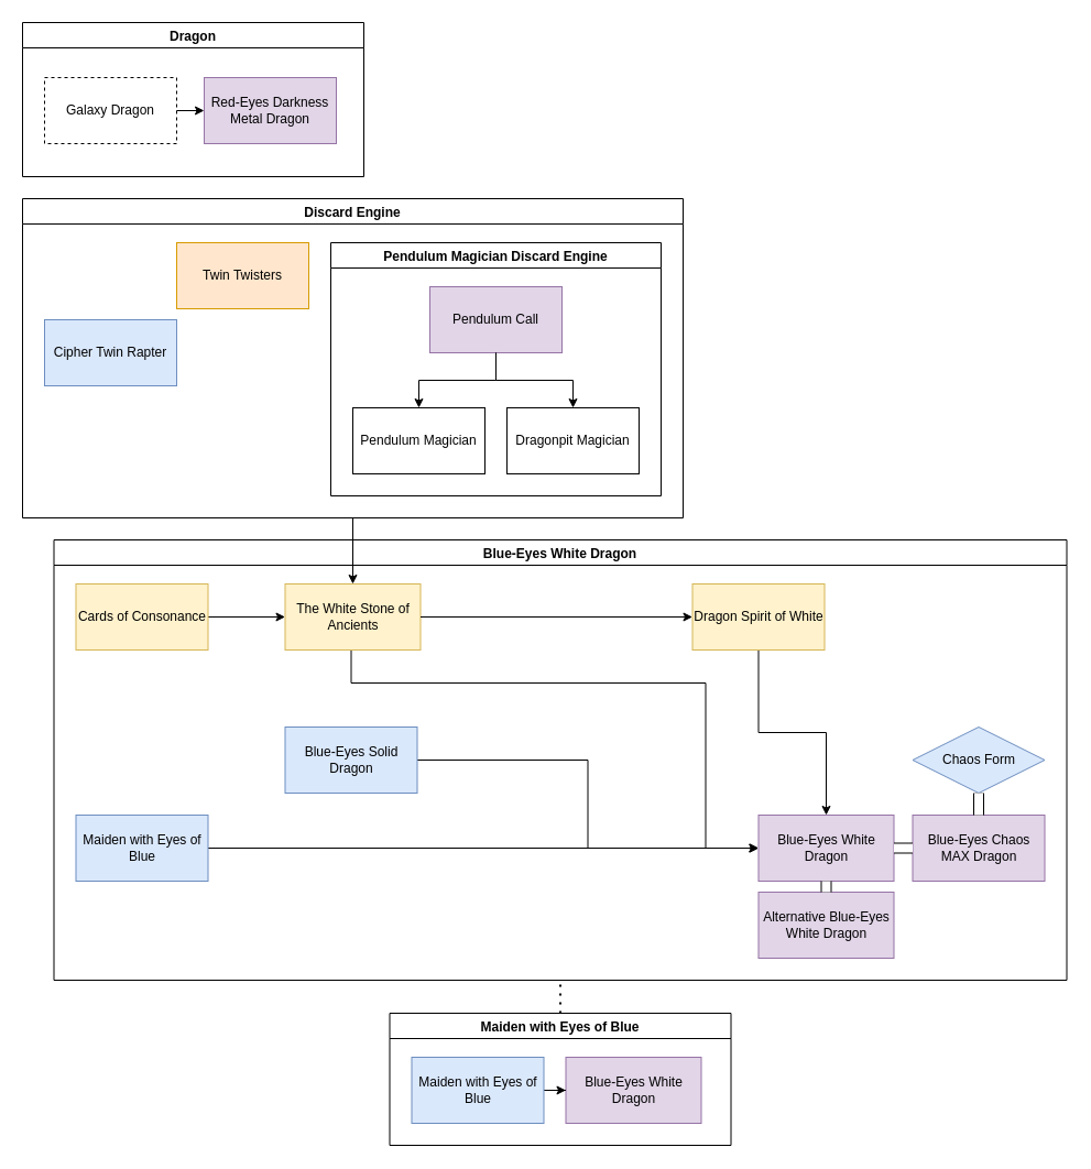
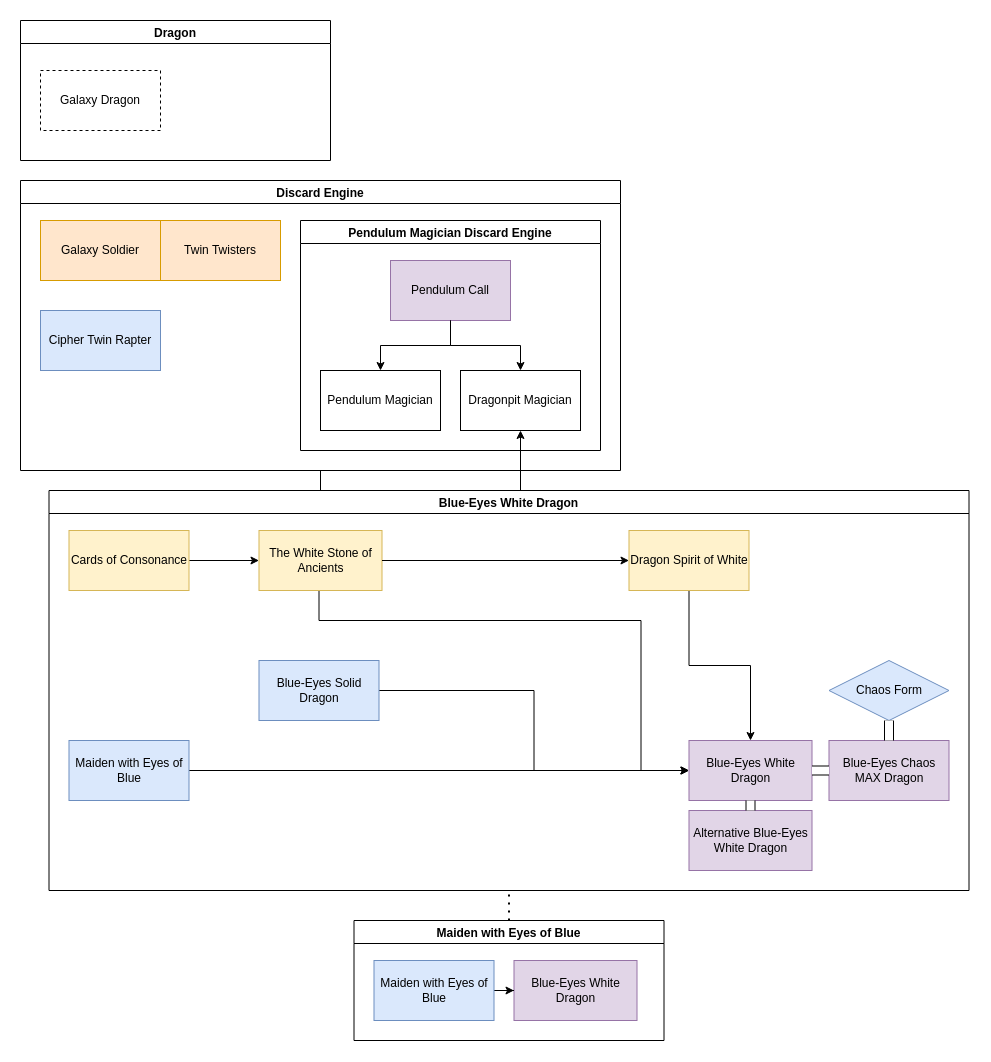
- <mxCell id="5" style="edgeStyle=orthogonalEdgeStyle;rounded=0;orthogonalLoop=1;jettySize=auto;html=1;entryX=0;entryY=0.5;entryDx=0;entryDy=0;" parent="2" source="3" target="4" edge="1"><mxGeometry relative="1" as="geometry" /></mxCell>
- <mxCell id="4" value="Red-Eyes Darkness Metal Dragon" style="whiteSpace=wrap;html=1;fillColor=#e1d5e7;strokeColor=#9673a6;" parent="2" vertex="1"><mxGeometry x="165" y="50" width="120" height="60" as="geometry" /></mxCell>
+ <mxCell id="35" value="Galaxy Soldier" style="whiteSpace=wrap;html=1;fillColor=#ffe6cc;strokeColor=#d79b00;" parent="26" vertex="1"><mxGeometry x="20" y="40" width="120" height="60" as="geometry" /></mxCell>
- <mxCell id="34" value="Cipher Twin Rapter" style="rounded=0;whiteSpace=wrap;html=1;fillColor=#dae8fc;strokeColor=#6c8ebf;" parent="26" vertex="1"><mxGeometry x="20" y="110" width="120" height="60" as="geometry" /></mxCell>
+ <mxCell id="34" value="Cipher Twin Rapter" style="rounded=0;whiteSpace=wrap;html=1;fillColor=#dae8fc;strokeColor=#6c8ebf;" parent="26" vertex="1"><mxGeometry x="20" y="130" width="120" height="60" as="geometry" /></mxCell>
- <mxCell id="25" style="edgeStyle=orthogonalEdgeStyle;rounded=0;orthogonalLoop=1;jettySize=auto;html=1;entryX=0.5;entryY=0;entryDx=0;entryDy=0;" parent="1" source="26" target="10" edge="1"><mxGeometry relative="1" as="geometry" /></mxCell>
+ <mxCell id="25" style="edgeStyle=orthogonalEdgeStyle;rounded=0;orthogonalLoop=1;jettySize=auto;html=1;" parent="1" source="26" target="30" edge="1"><mxGeometry relative="1" as="geometry" /></mxCell>
